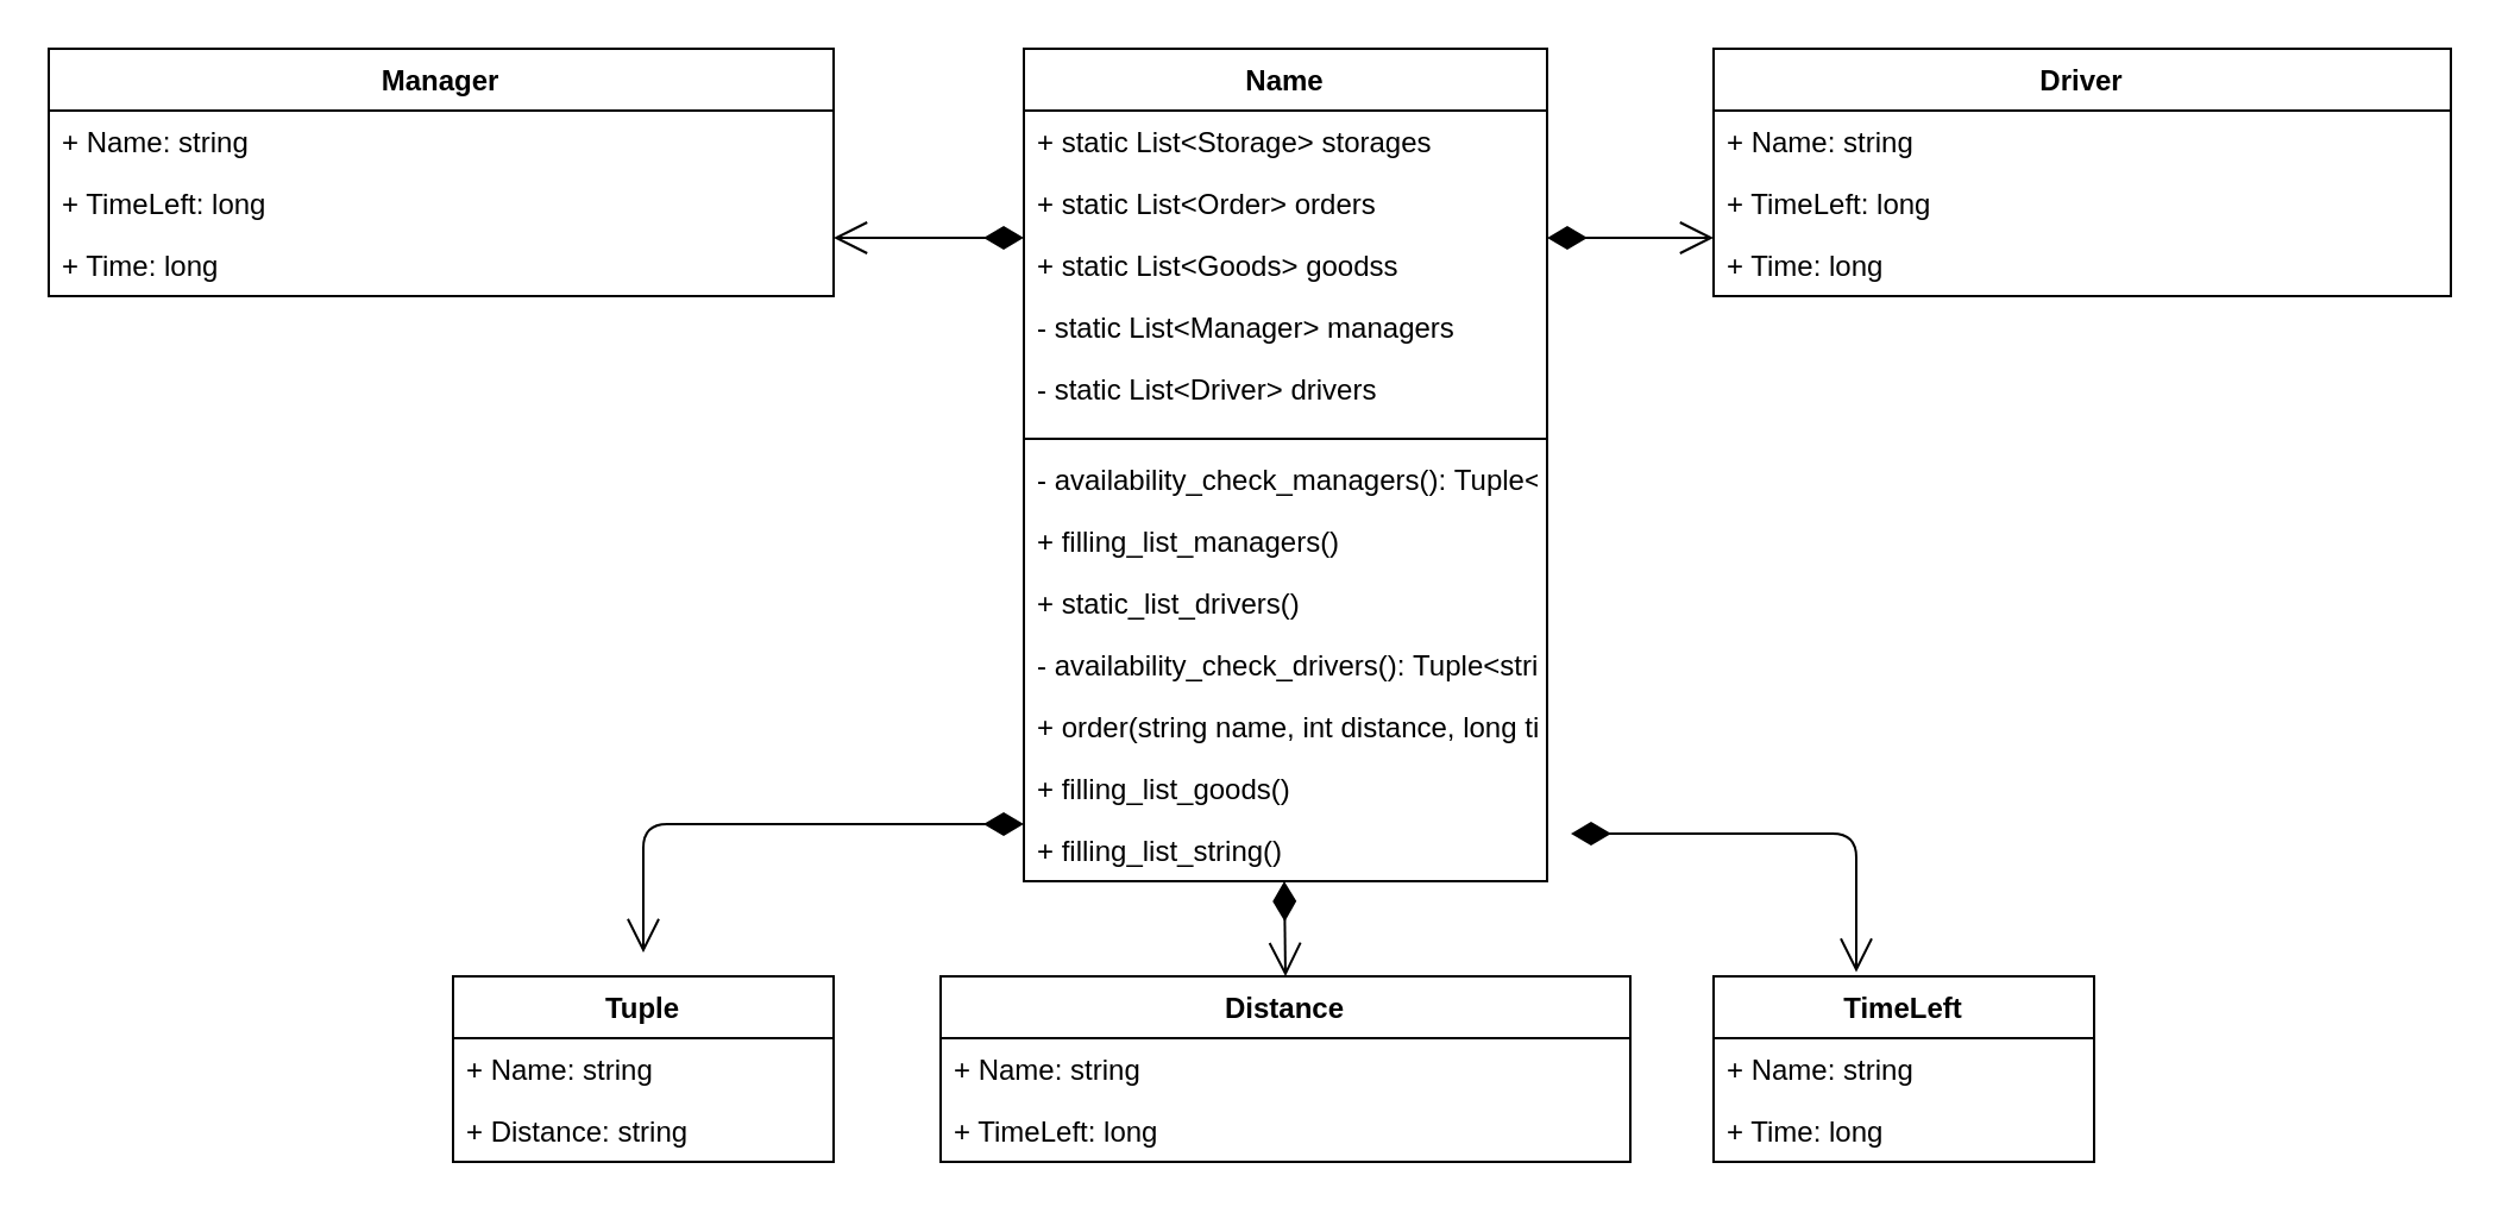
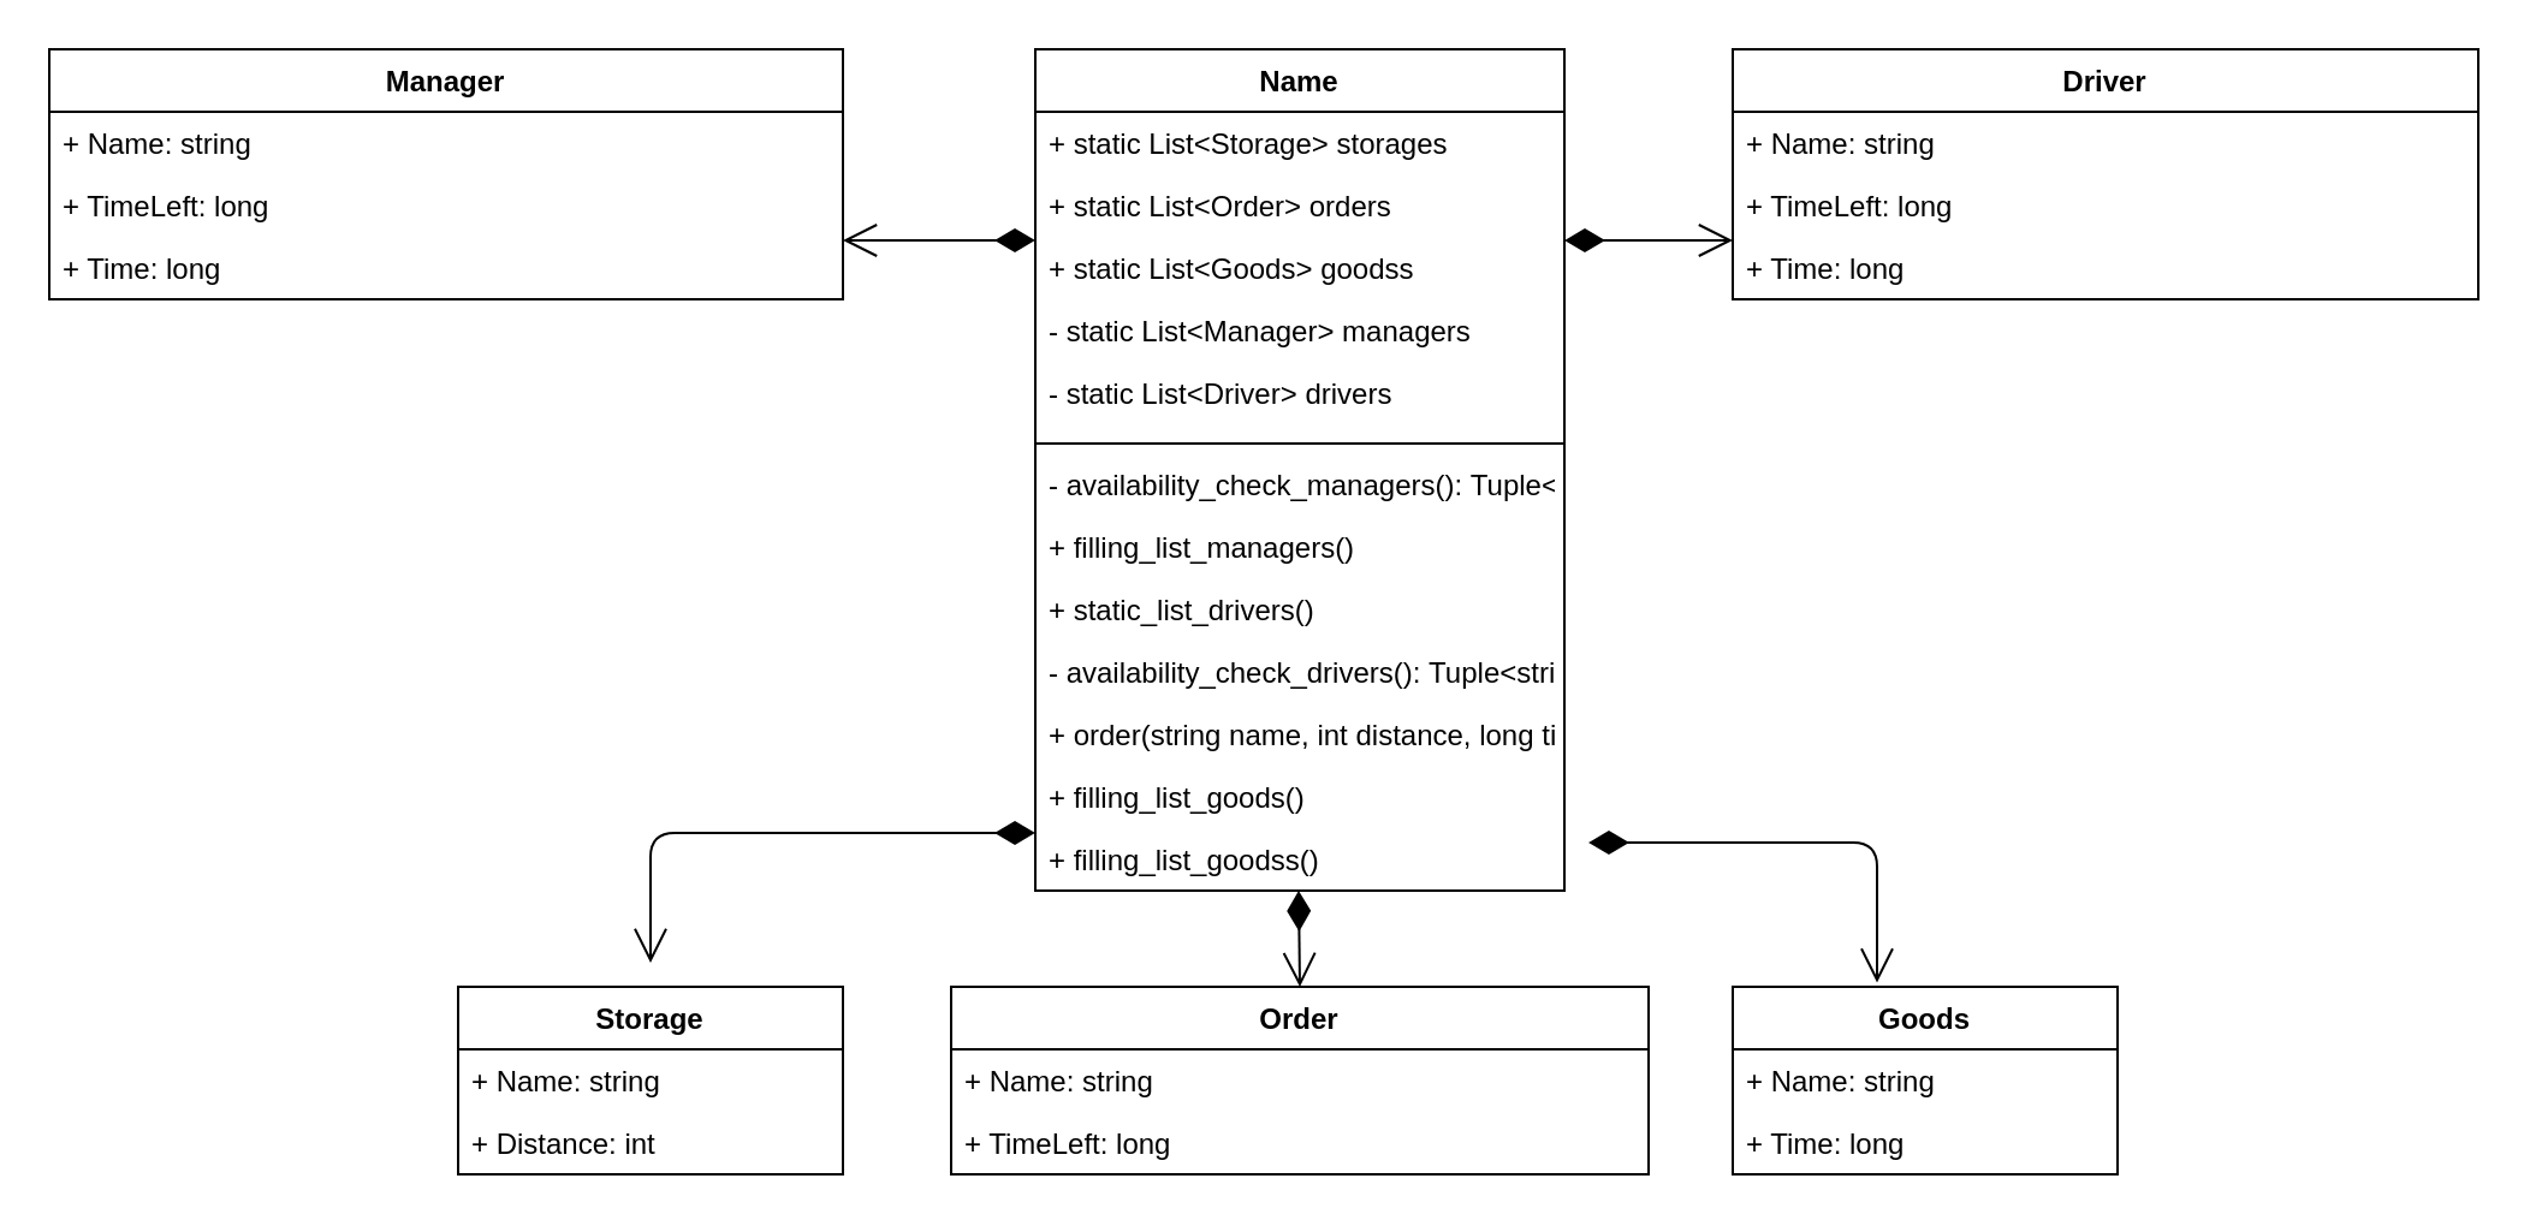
- <mxCell id="32" value="+ filling_list_string()" style="text;strokeColor=none;fillColor=none;align=left;verticalAlign=top;spacingLeft=4;spacingRight=4;overflow=hidden;rotatable=0;points=[[0,0.5],[1,0.5]];portConstraint=eastwest;" parent="19" vertex="1"><mxGeometry y="324" width="220" height="26" as="geometry" /></mxCell>
+ <mxCell id="32" value="+ filling_list_goodss()" style="text;strokeColor=none;fillColor=none;align=left;verticalAlign=top;spacingLeft=4;spacingRight=4;overflow=hidden;rotatable=0;points=[[0,0.5],[1,0.5]];portConstraint=eastwest;" parent="19" vertex="1"><mxGeometry y="324" width="220" height="26" as="geometry" /></mxCell>
- <mxCell id="16" value="Tuple" style="swimlane;fontStyle=1;align=center;verticalAlign=top;childLayout=stackLayout;horizontal=1;startSize=26;horizontalStack=0;resizeParent=1;resizeParentMax=0;resizeLast=0;collapsible=1;marginBottom=0;" parent="1" vertex="1"><mxGeometry x="190" y="410" width="160" height="78" as="geometry" /></mxCell>
+ <mxCell id="16" value="Storage" style="swimlane;fontStyle=1;align=center;verticalAlign=top;childLayout=stackLayout;horizontal=1;startSize=26;horizontalStack=0;resizeParent=1;resizeParentMax=0;resizeLast=0;collapsible=1;marginBottom=0;" parent="1" vertex="1"><mxGeometry x="190" y="410" width="160" height="78" as="geometry" /></mxCell>
- <mxCell id="2" value="Distance" style="swimlane;fontStyle=1;align=center;verticalAlign=top;childLayout=stackLayout;horizontal=1;startSize=26;horizontalStack=0;resizeParent=1;resizeParentMax=0;resizeLast=0;collapsible=1;marginBottom=0;" parent="1" vertex="1"><mxGeometry x="395" y="410" width="290" height="78" as="geometry" /></mxCell>
+ <mxCell id="2" value="Order" style="swimlane;fontStyle=1;align=center;verticalAlign=top;childLayout=stackLayout;horizontal=1;startSize=26;horizontalStack=0;resizeParent=1;resizeParentMax=0;resizeLast=0;collapsible=1;marginBottom=0;" parent="1" vertex="1"><mxGeometry x="395" y="410" width="290" height="78" as="geometry" /></mxCell>
- <mxCell id="5" value="TimeLeft" style="swimlane;fontStyle=1;align=center;verticalAlign=top;childLayout=stackLayout;horizontal=1;startSize=26;horizontalStack=0;resizeParent=1;resizeParentMax=0;resizeLast=0;collapsible=1;marginBottom=0;" parent="1" vertex="1"><mxGeometry x="720" y="410" width="160" height="78" as="geometry" /></mxCell>
+ <mxCell id="5" value="Goods" style="swimlane;fontStyle=1;align=center;verticalAlign=top;childLayout=stackLayout;horizontal=1;startSize=26;horizontalStack=0;resizeParent=1;resizeParentMax=0;resizeLast=0;collapsible=1;marginBottom=0;" parent="1" vertex="1"><mxGeometry x="720" y="410" width="160" height="78" as="geometry" /></mxCell>
- <mxCell id="18" value="+ Distance: string" style="text;strokeColor=none;fillColor=none;align=left;verticalAlign=top;spacingLeft=4;spacingRight=4;overflow=hidden;rotatable=0;points=[[0,0.5],[1,0.5]];portConstraint=eastwest;" parent="16" vertex="1"><mxGeometry y="52" width="160" height="26" as="geometry" /></mxCell>
+ <mxCell id="18" value="+ Distance: int" style="text;strokeColor=none;fillColor=none;align=left;verticalAlign=top;spacingLeft=4;spacingRight=4;overflow=hidden;rotatable=0;points=[[0,0.5],[1,0.5]];portConstraint=eastwest;" parent="16" vertex="1"><mxGeometry y="52" width="160" height="26" as="geometry" /></mxCell>
